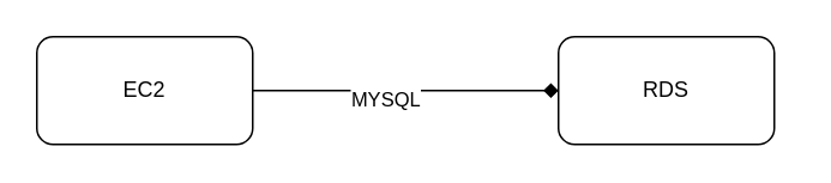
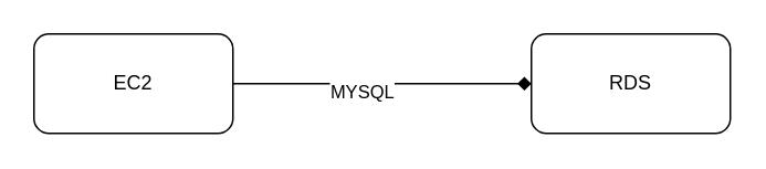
- <mxCell id="2" value="RDS" style="rounded=1;whiteSpace=wrap;html=1;" vertex="1" parent="1"><mxGeometry x="310" y="20" width="120" height="60" as="geometry" /></mxCell>
+ <mxCell id="2" value="RDS" style="rounded=1;whiteSpace=wrap;html=1;" vertex="1" parent="1"><mxGeometry x="320" y="20" width="120" height="60" as="geometry" /></mxCell>
